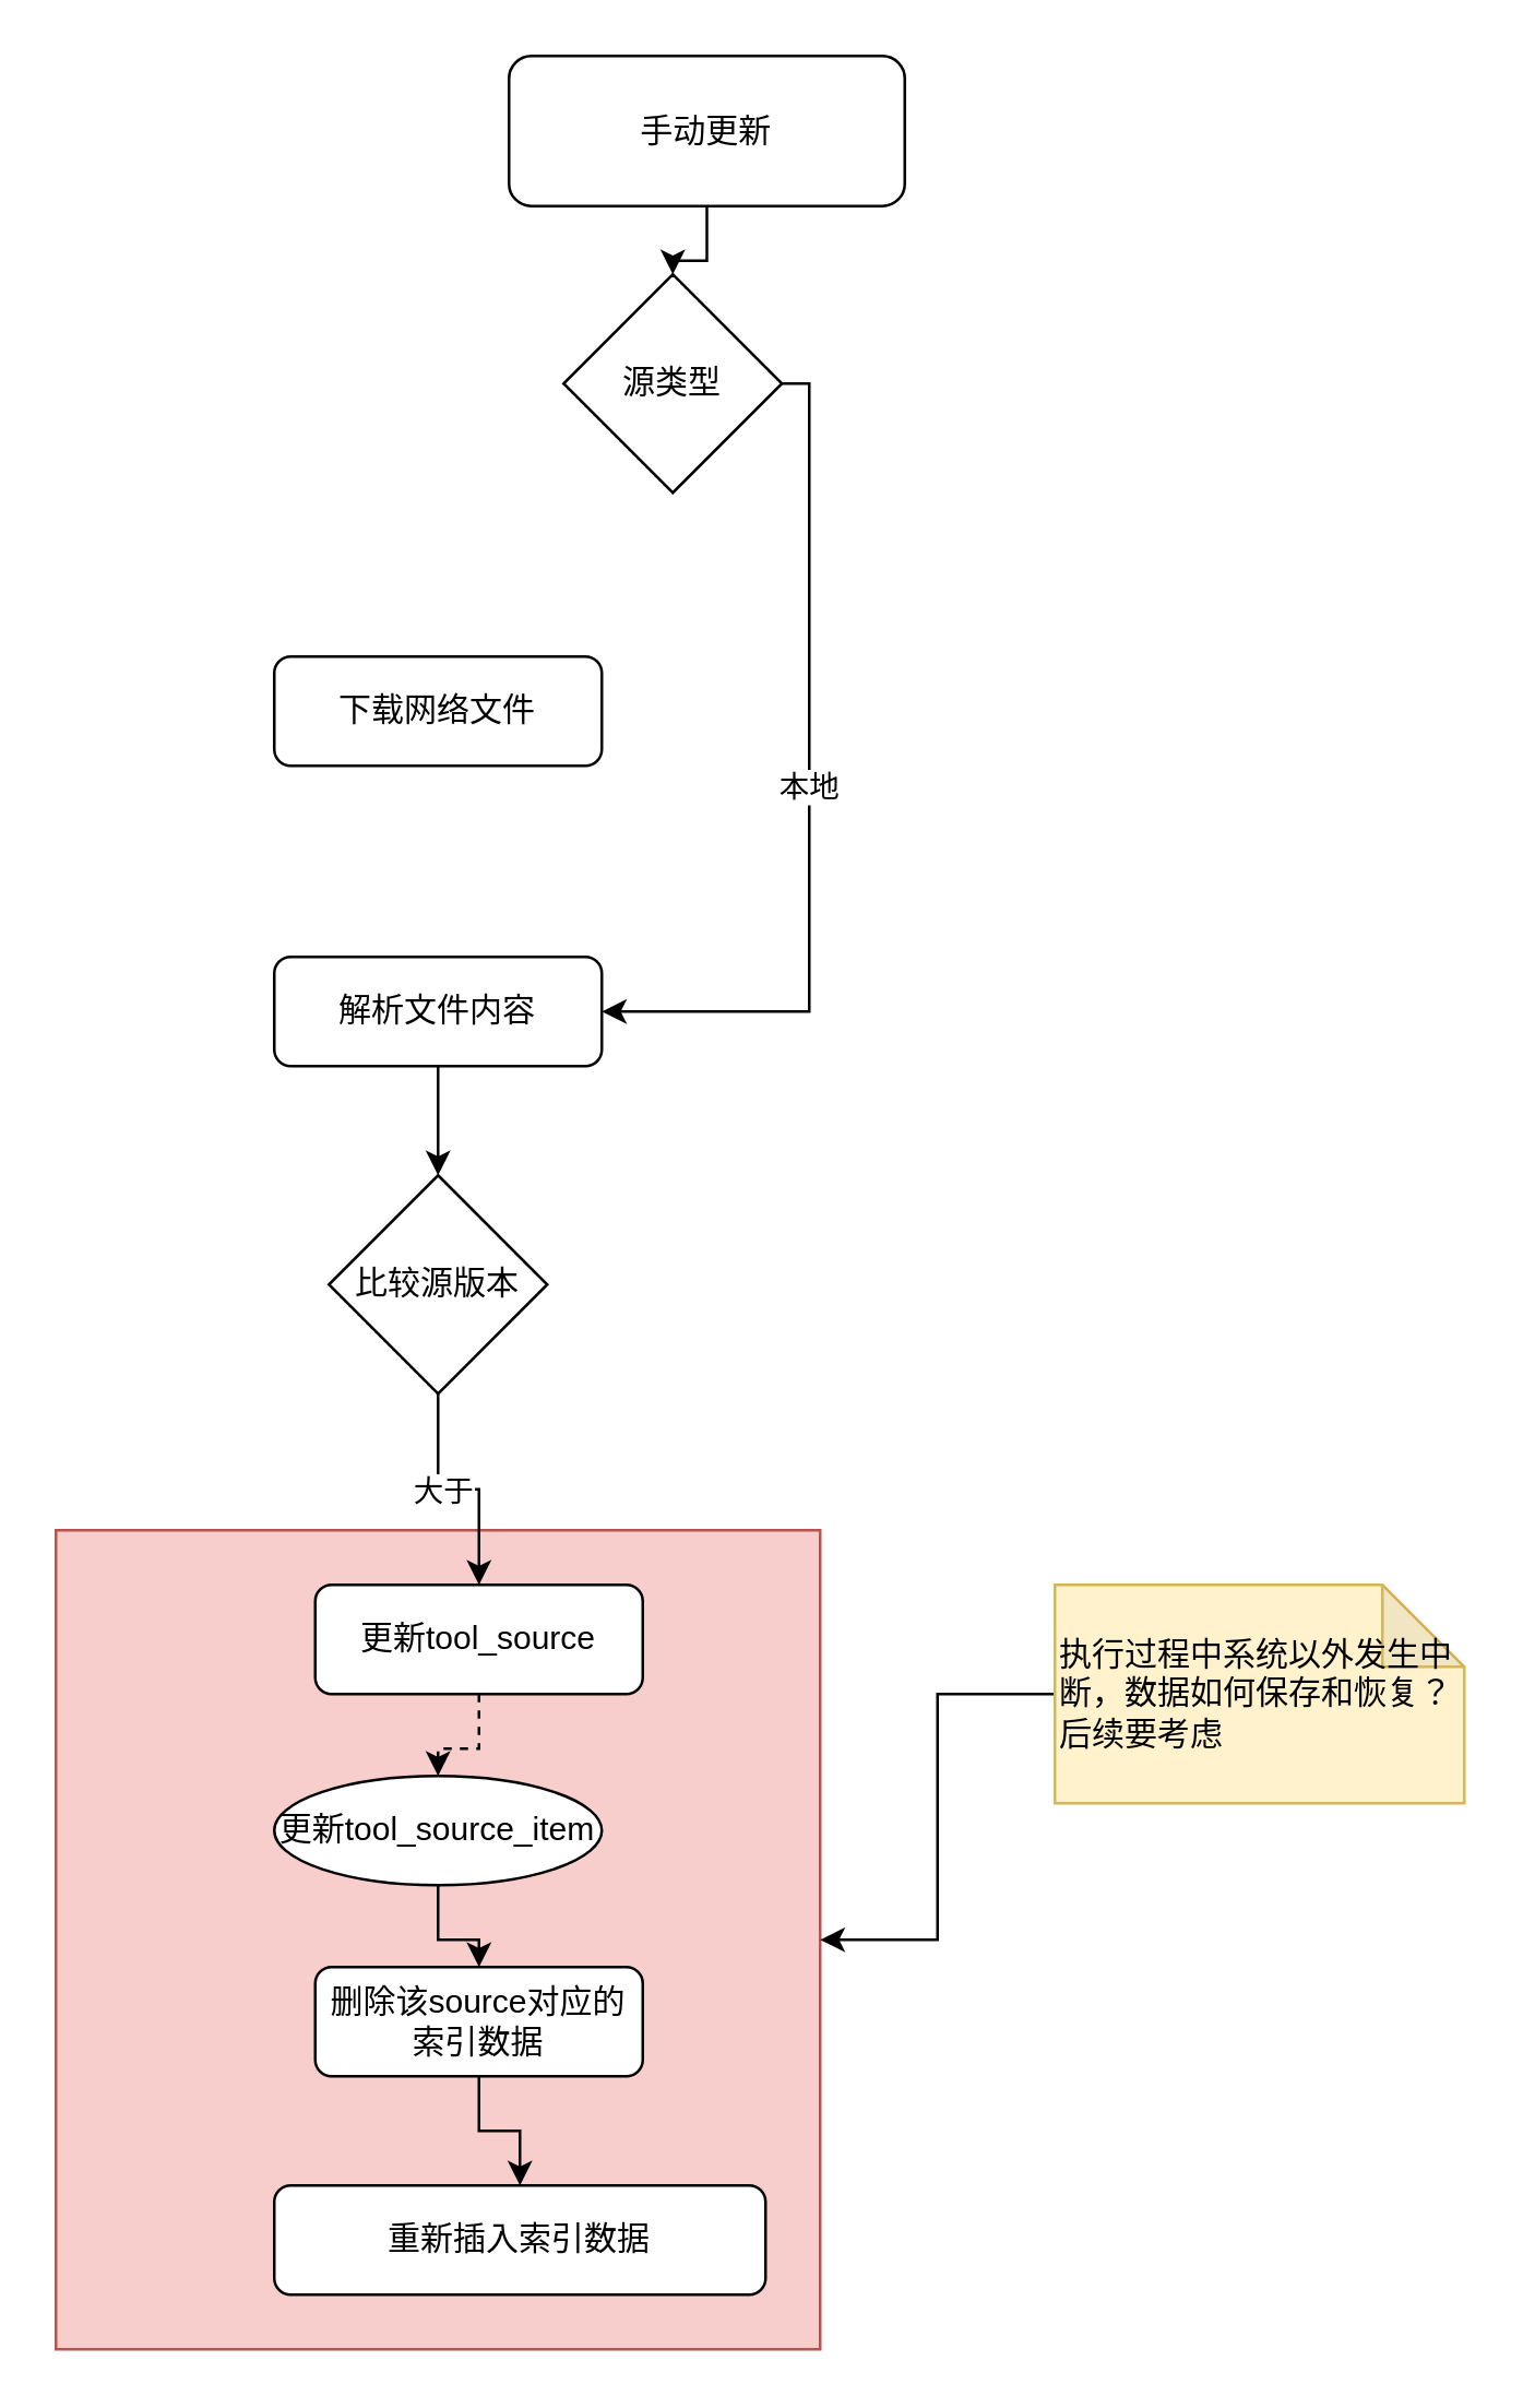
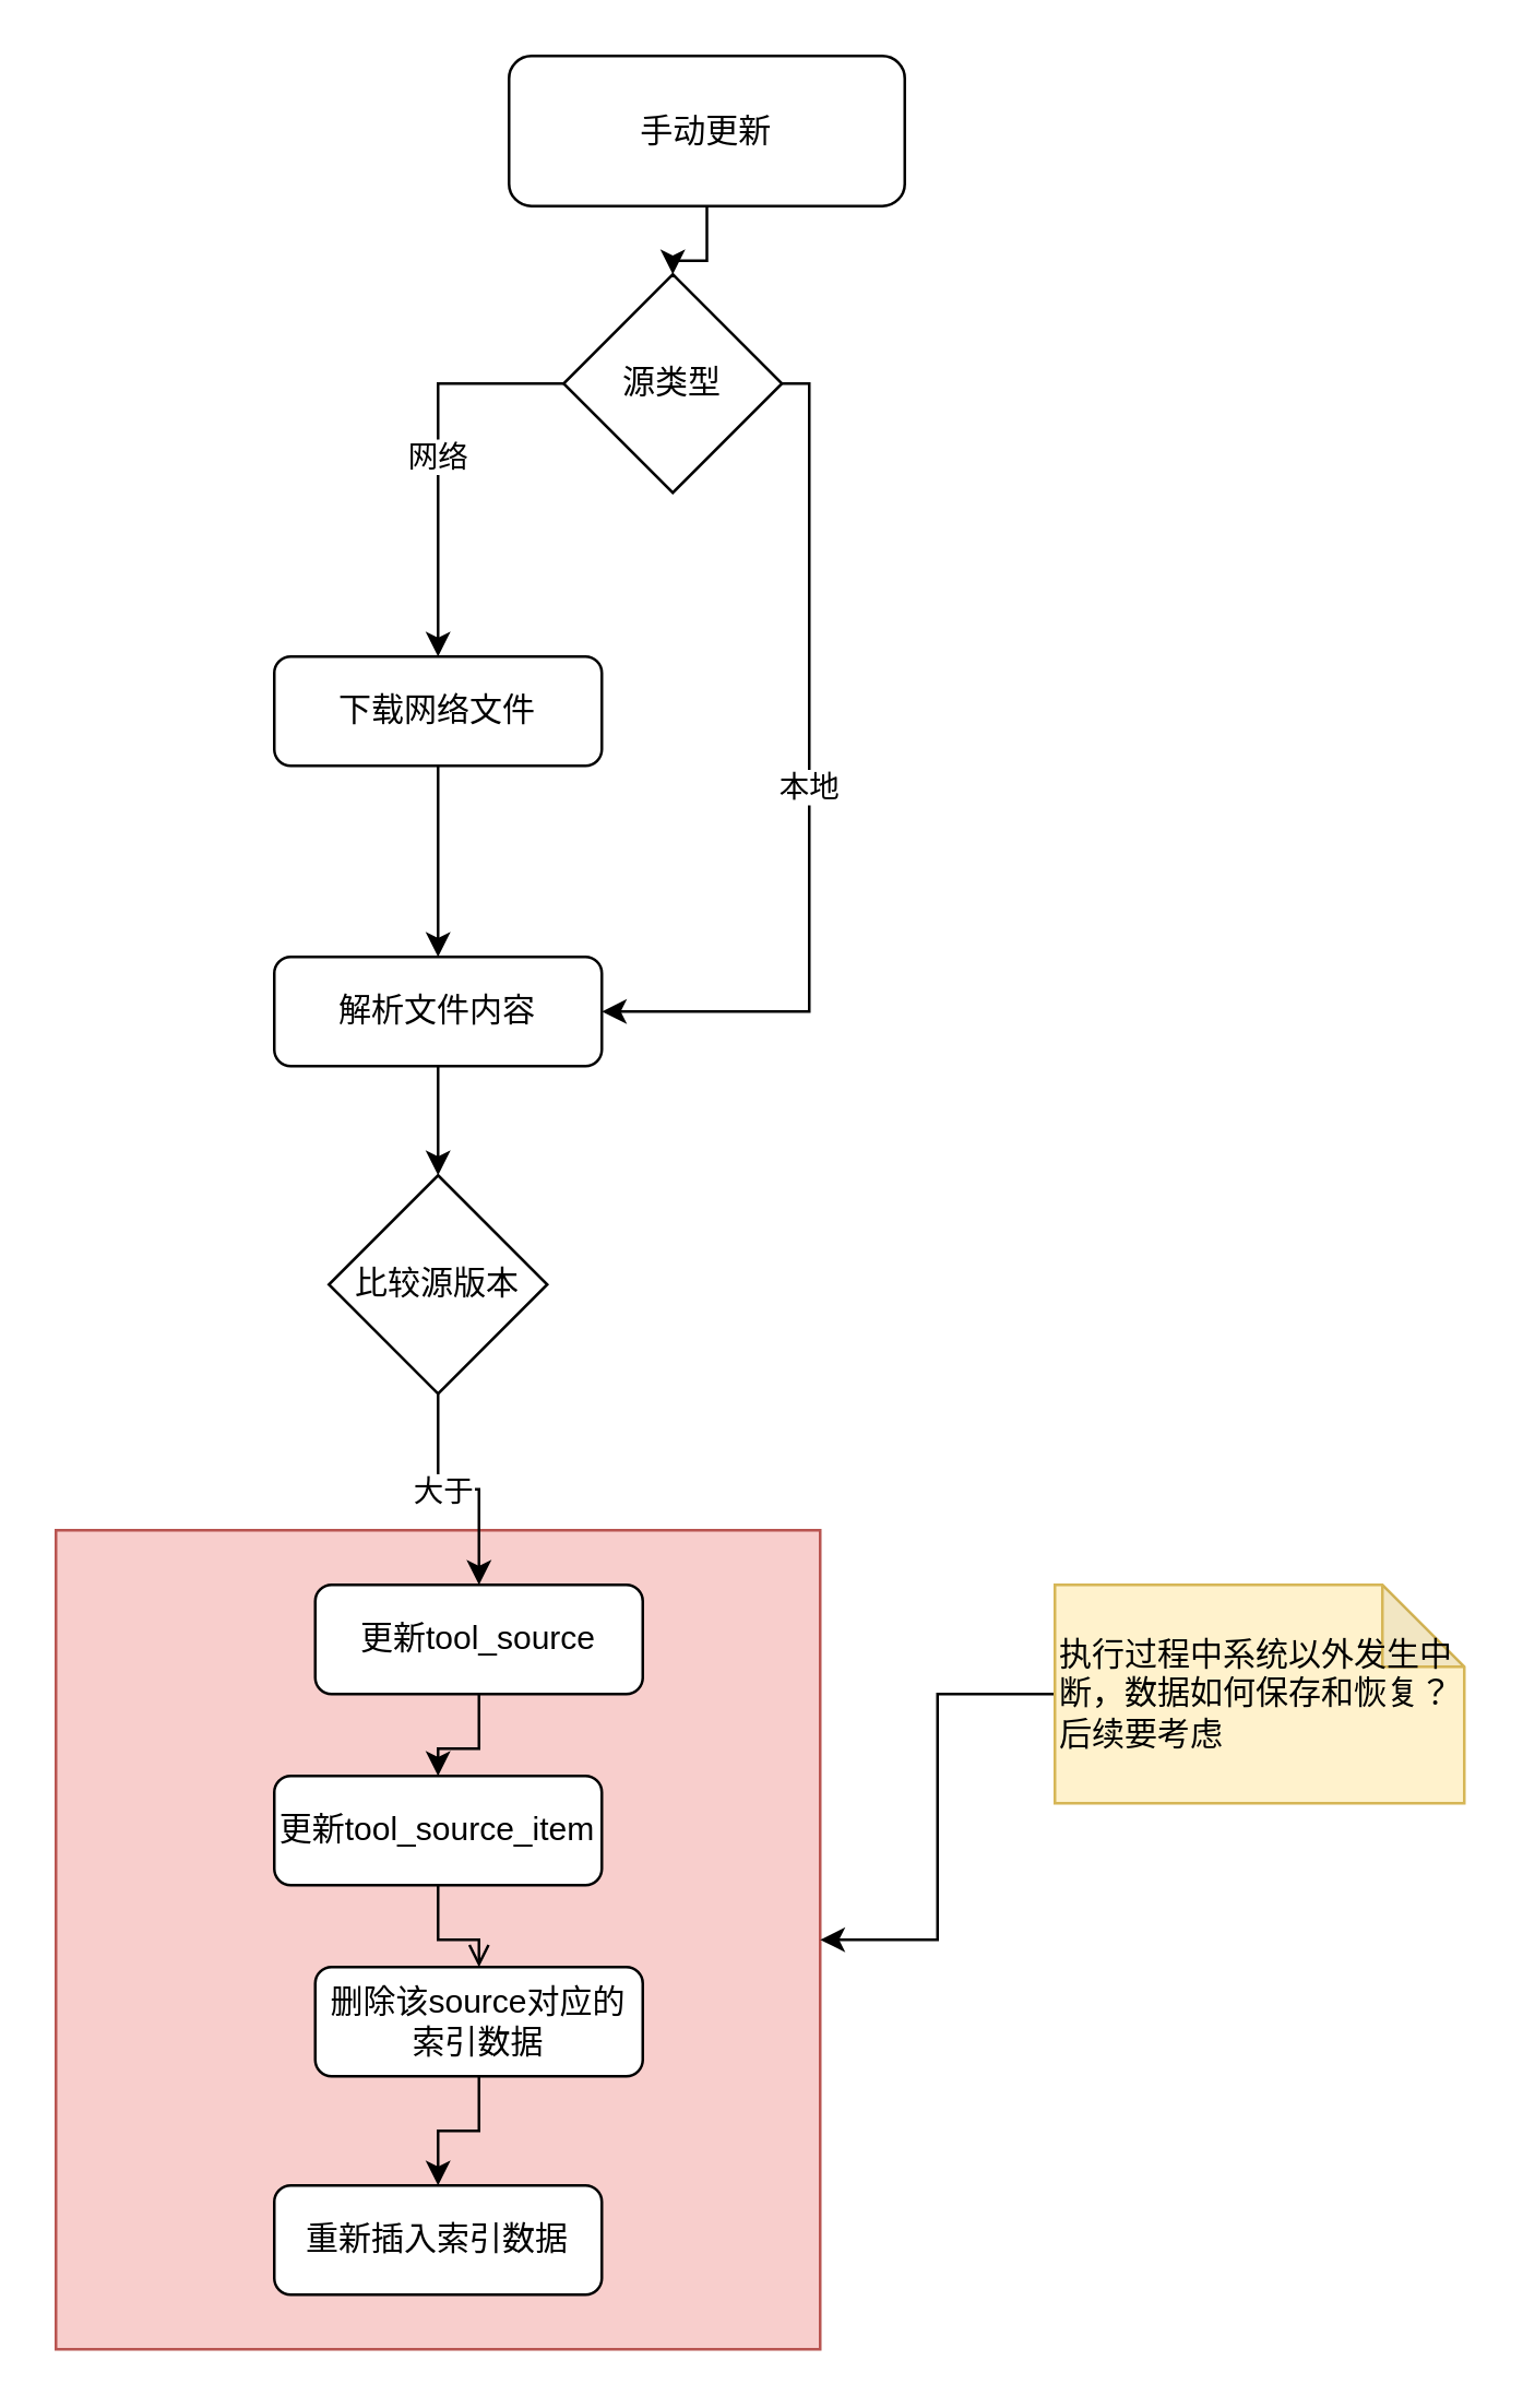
+ <mxCell id="7" value="网络" style="edgeStyle=orthogonalEdgeStyle;rounded=0;orthogonalLoop=1;jettySize=auto;html=1;entryX=0.5;entryY=0;entryDx=0;entryDy=0;" edge="1" parent="1" source="9" target="6"><mxGeometry relative="1" as="geometry"><Array as="points"><mxPoint x="160" y="140" /></Array></mxGeometry></mxCell>
+ <mxCell id="5" value="" style="edgeStyle=orthogonalEdgeStyle;rounded=0;orthogonalLoop=1;jettySize=auto;html=1;" edge="1" parent="1" source="6" target="11"><mxGeometry relative="1" as="geometry" /></mxCell>
- <mxCell id="15" value="" style="edgeStyle=orthogonalEdgeStyle;rounded=0;orthogonalLoop=1;jettySize=auto;html=1;dashed=1;" edge="1" parent="1" source="16" target="18"><mxGeometry relative="1" as="geometry" /></mxCell>
+ <mxCell id="15" value="" style="edgeStyle=orthogonalEdgeStyle;rounded=0;orthogonalLoop=1;jettySize=auto;html=1;" edge="1" parent="1" source="16" target="18"><mxGeometry relative="1" as="geometry" /></mxCell>
- <mxCell id="18" value="更新tool_source_item" style="ellipse;whiteSpace=wrap;html=1;" vertex="1" parent="1"><mxGeometry x="100" y="650" width="120" height="40" as="geometry" /></mxCell>
+ <mxCell id="18" value="更新tool_source_item" style="rounded=1;whiteSpace=wrap;html=1;" vertex="1" parent="1"><mxGeometry x="100" y="650" width="120" height="40" as="geometry" /></mxCell>
- <mxCell id="17" value="" style="edgeStyle=orthogonalEdgeStyle;rounded=0;orthogonalLoop=1;jettySize=auto;html=1;" edge="1" parent="1" source="18" target="20"><mxGeometry relative="1" as="geometry" /></mxCell>
+ <mxCell id="17" value="" style="edgeStyle=orthogonalEdgeStyle;rounded=0;orthogonalLoop=1;jettySize=auto;html=1;endArrow=open;" edge="1" parent="1" source="18" target="20"><mxGeometry relative="1" as="geometry" /></mxCell>
- <mxCell id="21" value="重新插入索引数据" style="rounded=1;whiteSpace=wrap;html=1;" vertex="1" parent="1"><mxGeometry x="100" y="800" width="180" height="40" as="geometry" /></mxCell>
+ <mxCell id="21" value="重新插入索引数据" style="rounded=1;whiteSpace=wrap;html=1;" vertex="1" parent="1"><mxGeometry x="100" y="800" width="120" height="40" as="geometry" /></mxCell>
